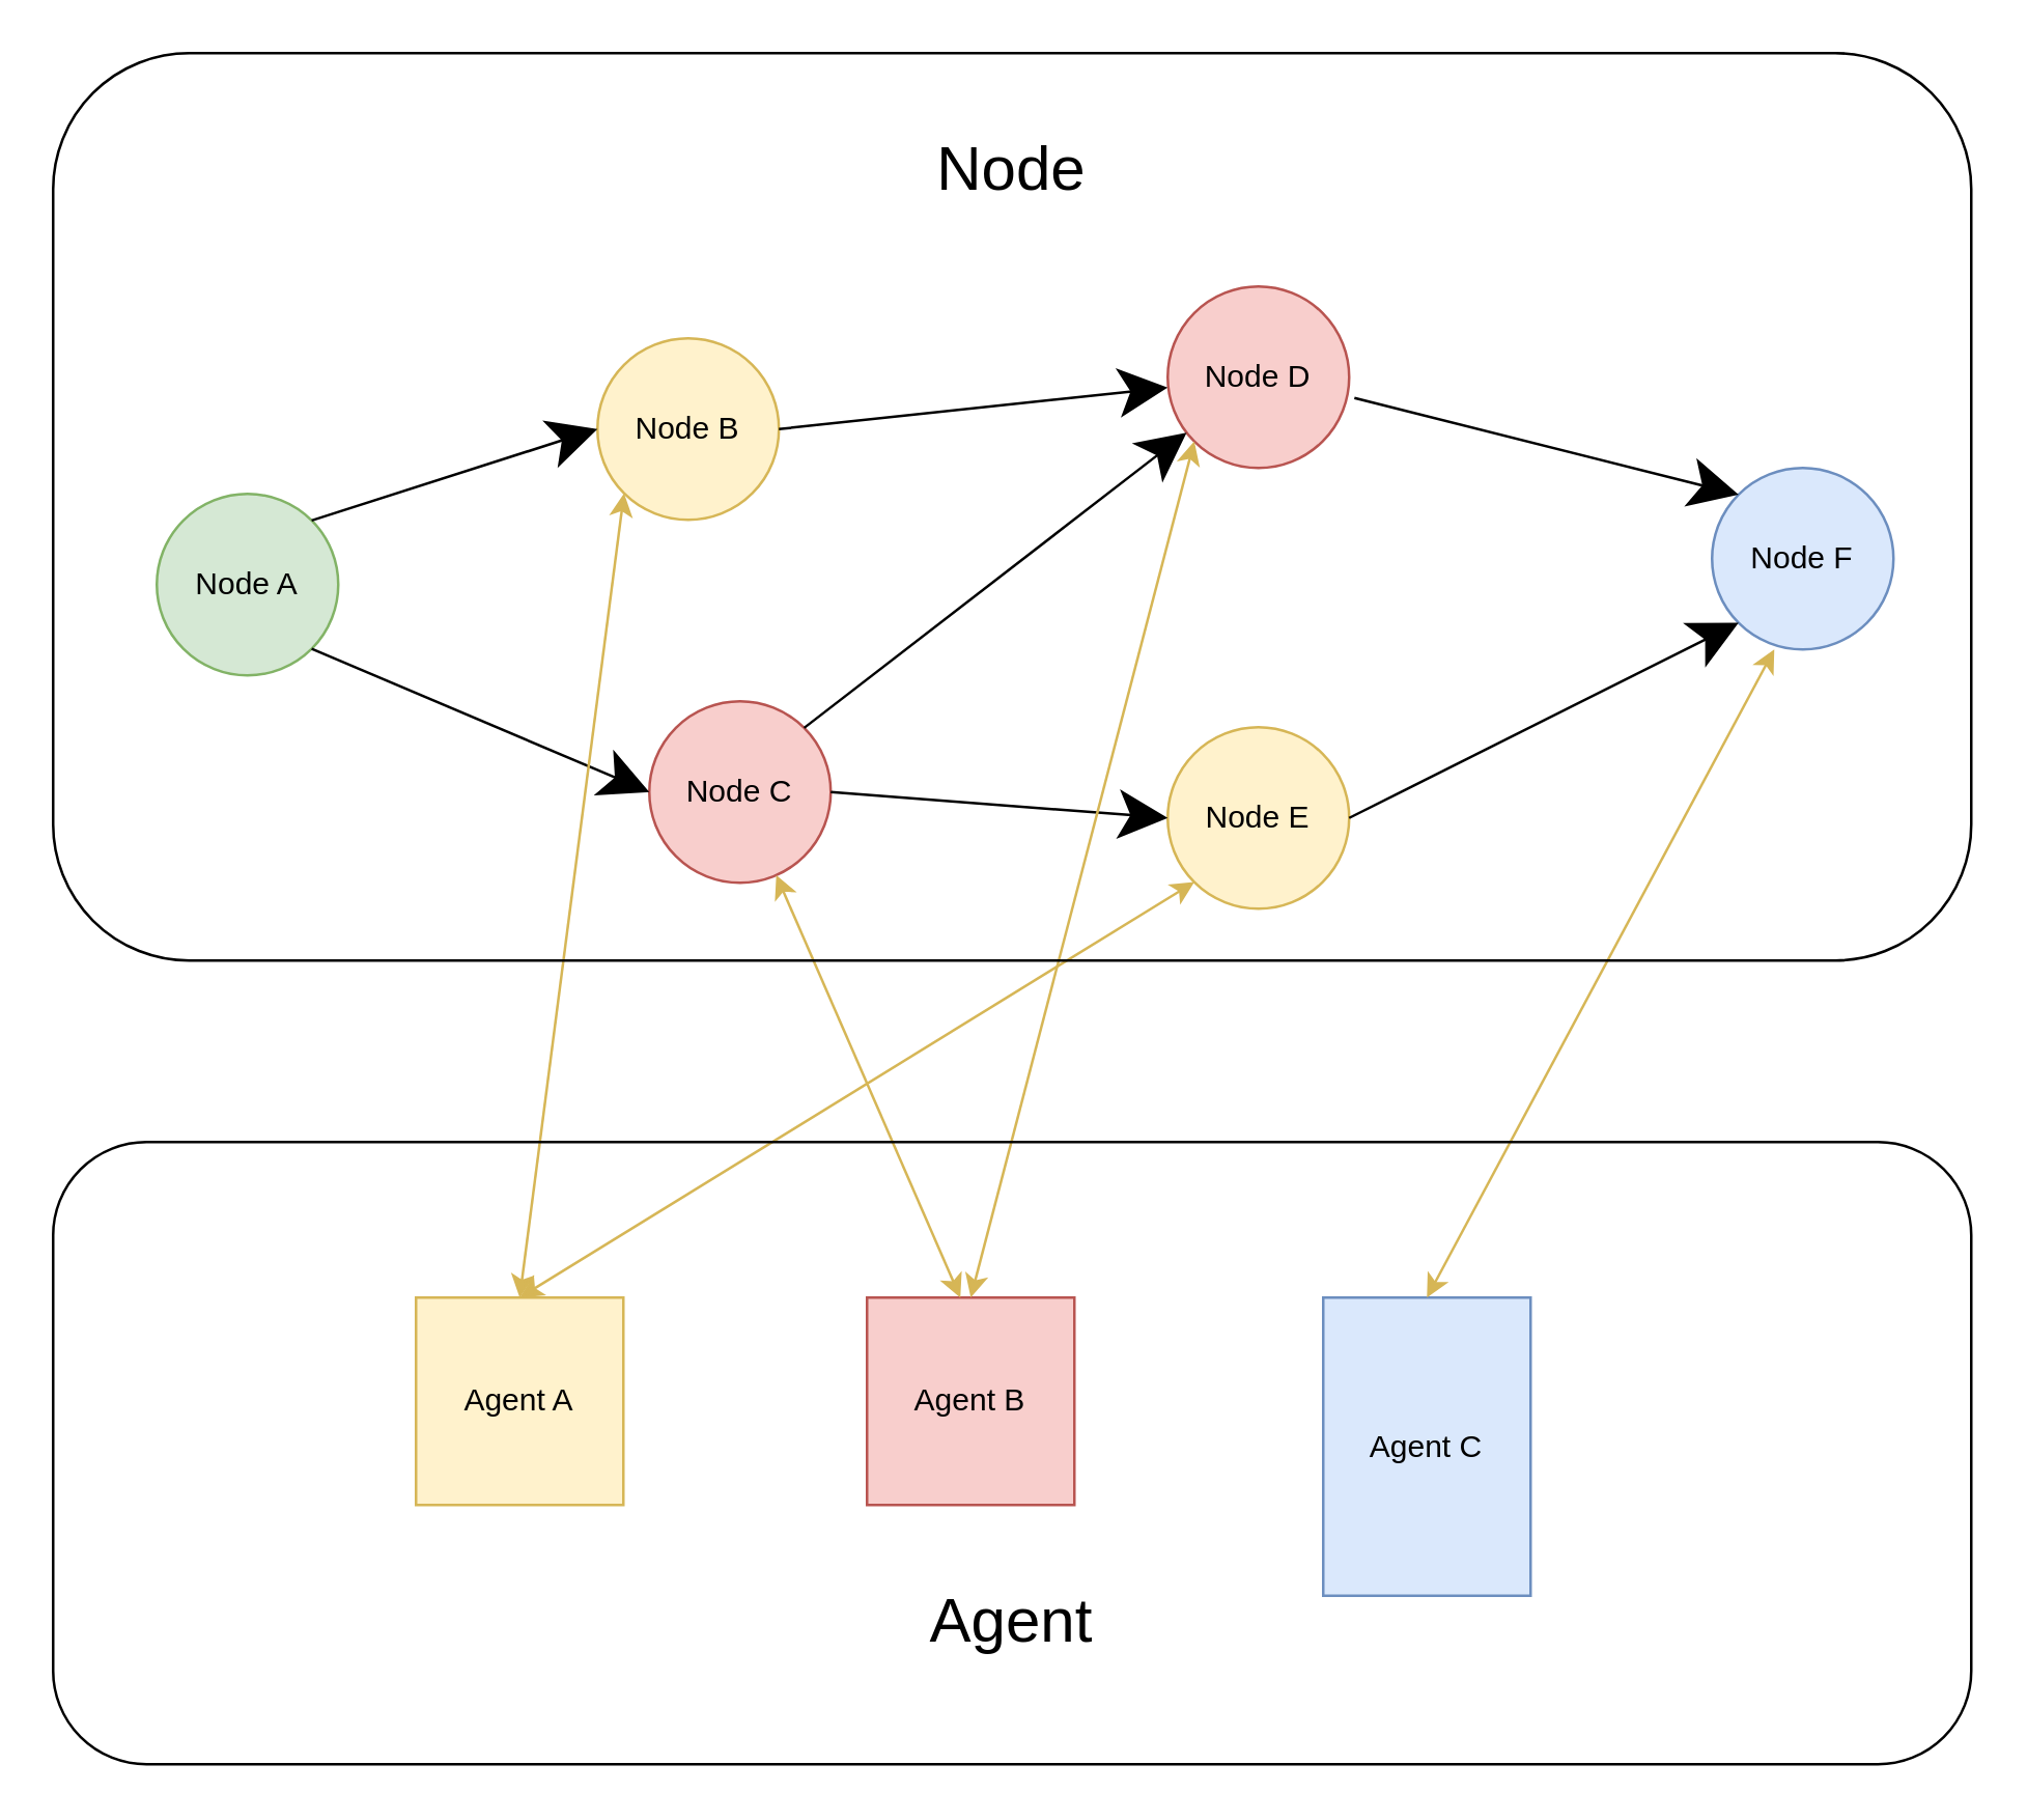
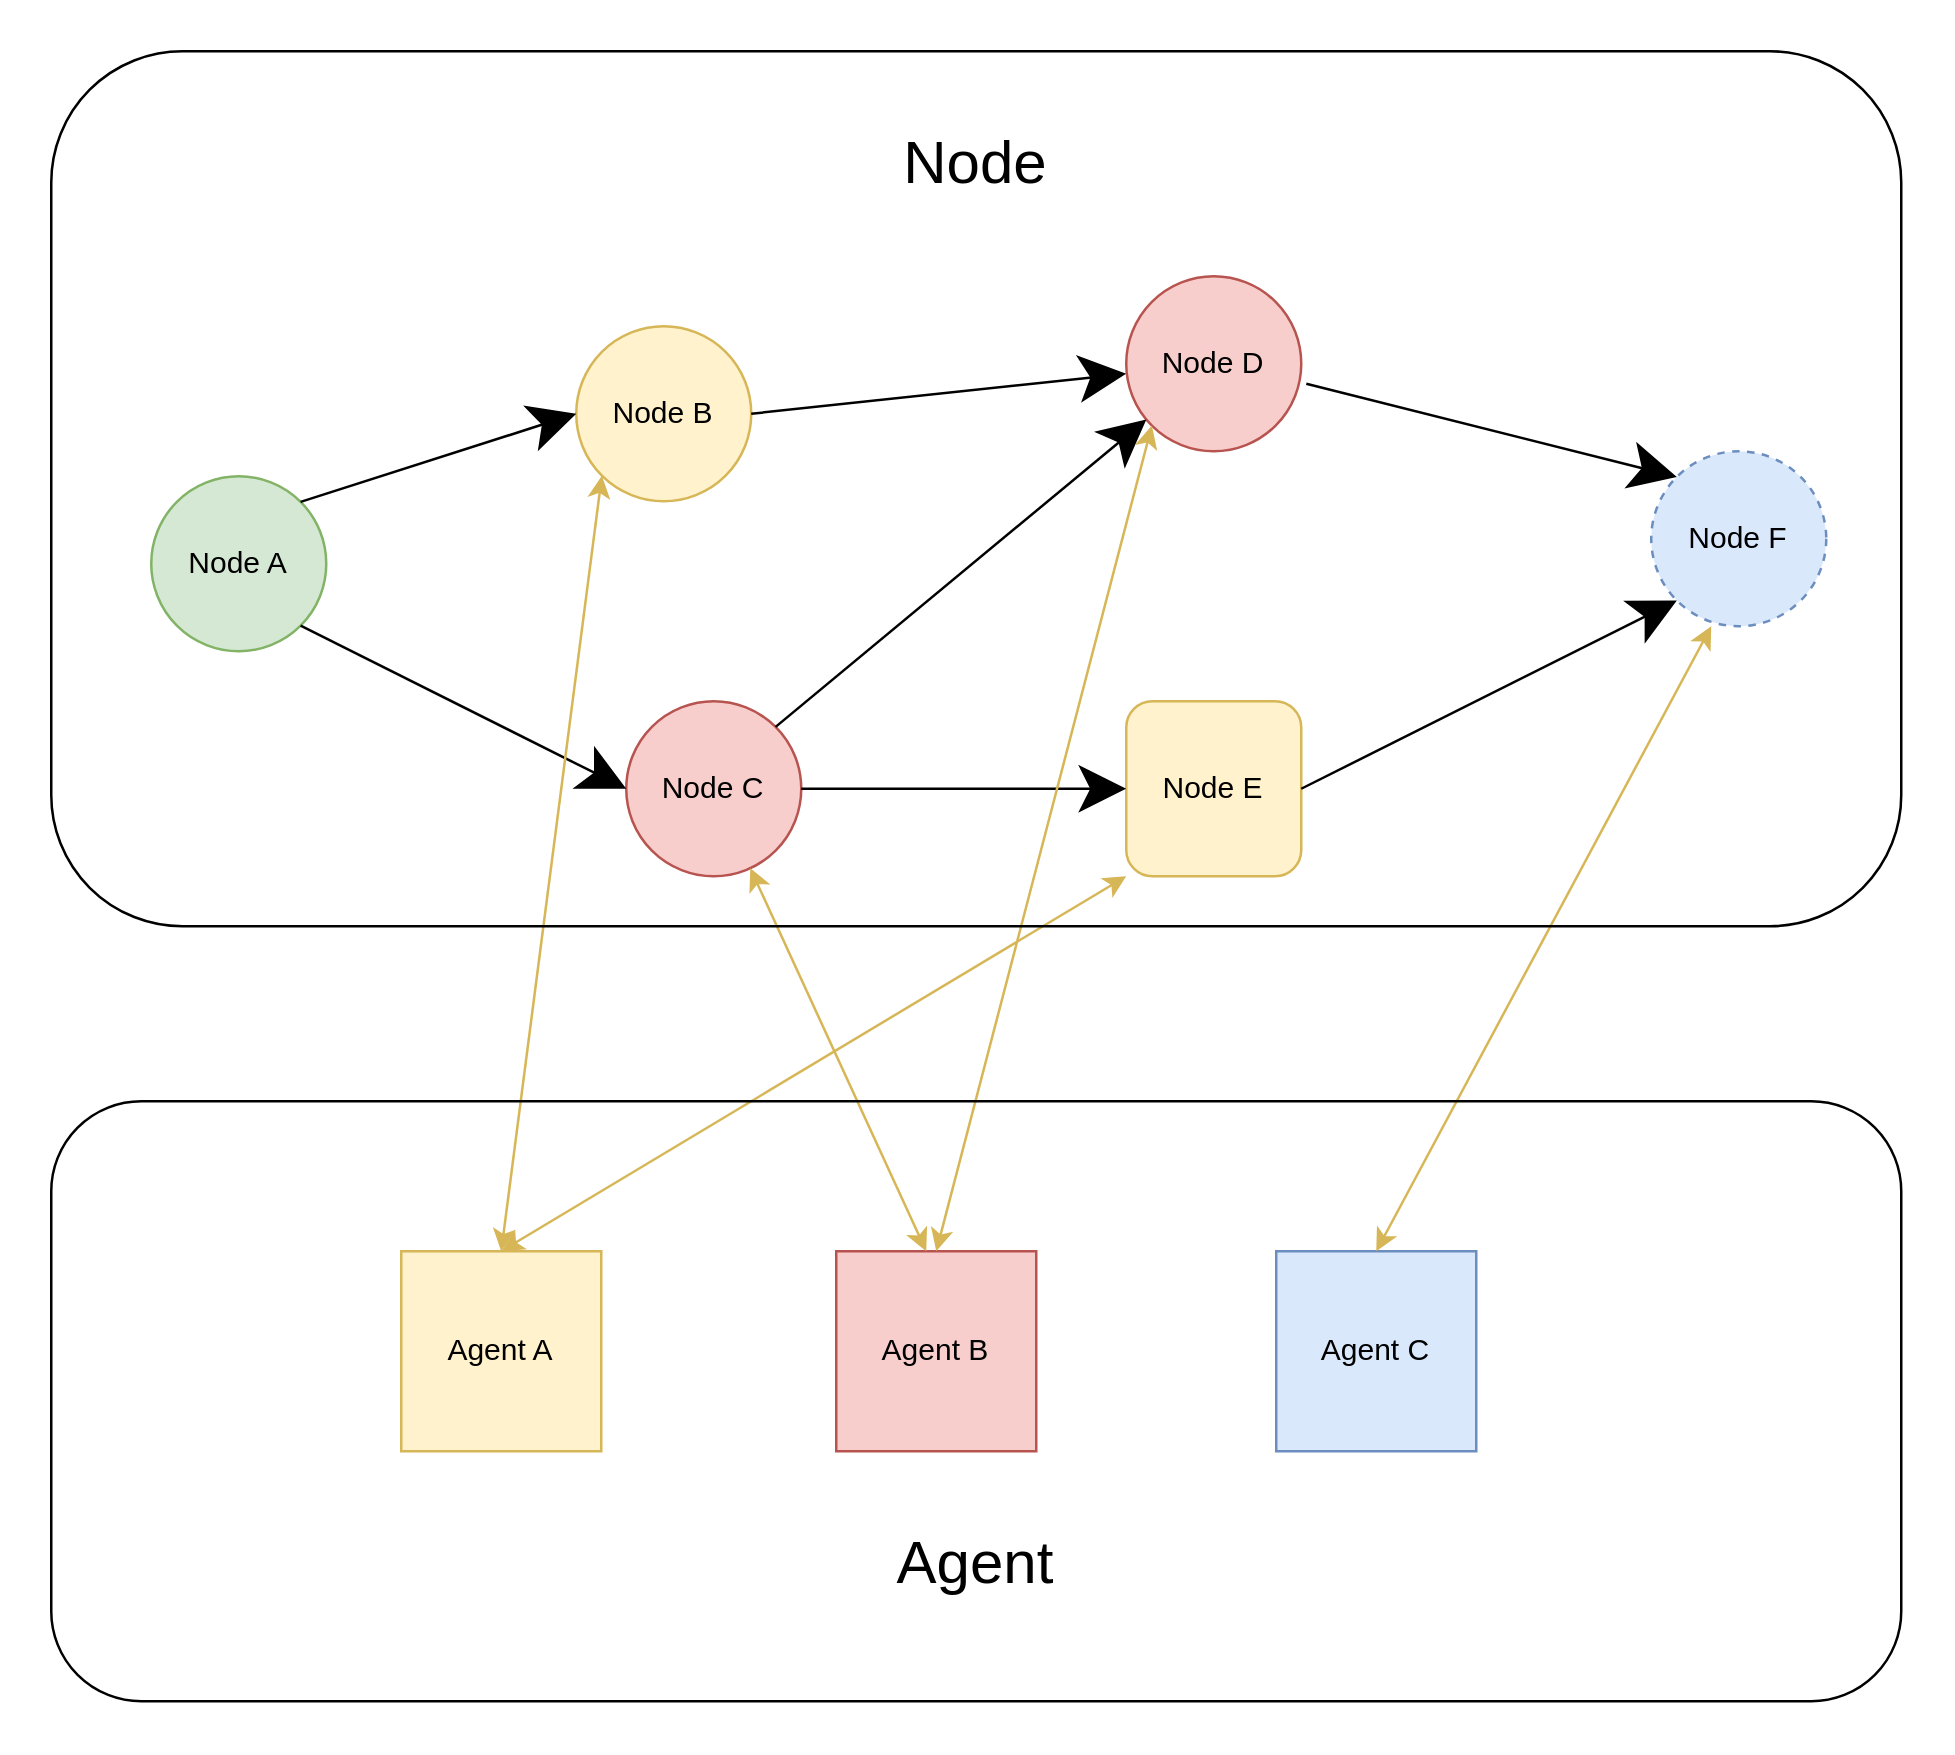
- <mxCell id="7" value="Node F" style="ellipse;whiteSpace=wrap;html=1;fillColor=#dae8fc;strokeColor=#6c8ebf;" parent="1" vertex="1"><mxGeometry x="660" y="180" width="70" height="70" as="geometry" /></mxCell>
+ <mxCell id="7" value="Node F" style="ellipse;whiteSpace=wrap;html=1;fillColor=#dae8fc;strokeColor=#6c8ebf;dashed=1;" parent="1" vertex="1"><mxGeometry x="660" y="180" width="70" height="70" as="geometry" /></mxCell>
- <mxCell id="4" value="Node C" style="ellipse;whiteSpace=wrap;html=1;fillColor=#f8cecc;strokeColor=#b85450;" parent="1" vertex="1"><mxGeometry x="250" y="270" width="70" height="70" as="geometry" /></mxCell>
+ <mxCell id="4" value="Node C" style="ellipse;whiteSpace=wrap;html=1;fillColor=#f8cecc;strokeColor=#b85450;" parent="1" vertex="1"><mxGeometry x="250" y="280" width="70" height="70" as="geometry" /></mxCell>
- <mxCell id="6" value="Node E" style="ellipse;whiteSpace=wrap;html=1;fillColor=#fff2cc;strokeColor=#d6b656;" parent="1" vertex="1"><mxGeometry x="450" y="280" width="70" height="70" as="geometry" /></mxCell>
+ <mxCell id="6" value="Node E" style="whiteSpace=wrap;html=1;fillColor=#fff2cc;strokeColor=#d6b656;rounded=1;" parent="1" vertex="1"><mxGeometry x="450" y="280" width="70" height="70" as="geometry" /></mxCell>
- <mxCell id="16" value="Agent C" style="whiteSpace=wrap;html=1;aspect=fixed;fillColor=#dae8fc;strokeColor=#6c8ebf;" parent="1" vertex="1"><mxGeometry x="510" y="500" width="80" height="115" as="geometry" /></mxCell>
+ <mxCell id="16" value="Agent C" style="whiteSpace=wrap;html=1;aspect=fixed;fillColor=#dae8fc;strokeColor=#6c8ebf;" parent="1" vertex="1"><mxGeometry x="510" y="500" width="80" height="80" as="geometry" /></mxCell>
